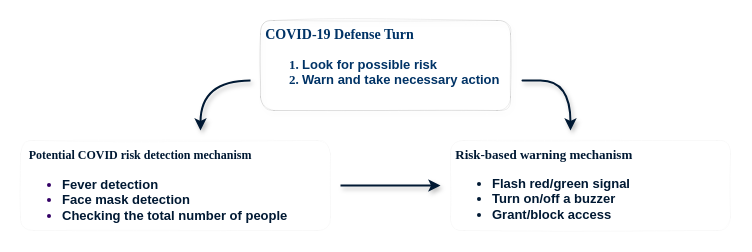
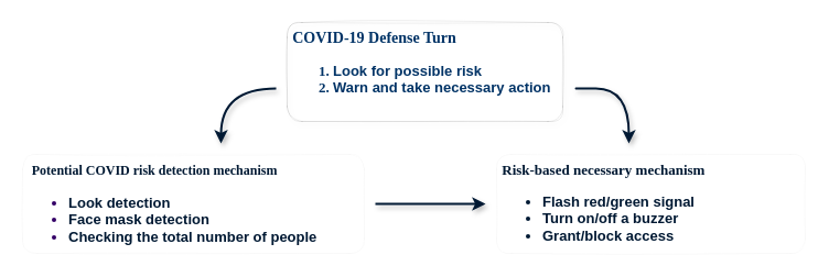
- <mxCell id="5" value="&lt;font color=&quot;#001933&quot; style=&quot;font-size: 13px&quot;&gt;&lt;font face=&quot;Verdana&quot; style=&quot;font-weight: bold&quot;&gt;&amp;nbsp;&lt;font style=&quot;font-size: 13px&quot;&gt;Risk-based warning mechanism&lt;/font&gt;&lt;/font&gt;&lt;br&gt;&lt;ul&gt;&lt;li&gt;&lt;b&gt;&lt;font color=&quot;#001933&quot; style=&quot;font-size: 13px&quot;&gt;Flash red/green signal&lt;/font&gt;&lt;/b&gt;&lt;/li&gt;&lt;li&gt;&lt;b&gt;&lt;font color=&quot;#001933&quot; style=&quot;font-size: 13px&quot;&gt;Turn on/off a buzzer&lt;/font&gt;&lt;/b&gt;&lt;/li&gt;&lt;li&gt;&lt;b&gt;&lt;font color=&quot;#001933&quot; style=&quot;font-size: 13px&quot;&gt;Grant/block access&lt;/font&gt;&lt;/b&gt;&lt;/li&gt;&lt;/ul&gt;&lt;/font&gt;" style="rounded=1;whiteSpace=wrap;html=1;shadow=1;glass=0;labelBackgroundColor=none;labelBorderColor=none;sketch=1;fontFamily=Helvetica;fontSize=12;fontColor=#E5CCFF;strokeWidth=0;fillColor=#004C99;gradientColor=none;align=left;verticalAlign=top;opacity=20;" vertex="1" parent="1"><mxGeometry x="450" y="140" width="280" height="90" as="geometry" /></mxCell>
+ <mxCell id="5" value="&lt;font color=&quot;#001933&quot; style=&quot;font-size: 13px&quot;&gt;&lt;font face=&quot;Verdana&quot; style=&quot;font-weight: bold&quot;&gt;&amp;nbsp;&lt;font style=&quot;font-size: 13px&quot;&gt;Risk-based necessary mechanism&lt;/font&gt;&lt;/font&gt;&lt;br&gt;&lt;ul&gt;&lt;li&gt;&lt;b&gt;&lt;font color=&quot;#001933&quot; style=&quot;font-size: 13px&quot;&gt;Flash red/green signal&lt;/font&gt;&lt;/b&gt;&lt;/li&gt;&lt;li&gt;&lt;b&gt;&lt;font color=&quot;#001933&quot; style=&quot;font-size: 13px&quot;&gt;Turn on/off a buzzer&lt;/font&gt;&lt;/b&gt;&lt;/li&gt;&lt;li&gt;&lt;b&gt;&lt;font color=&quot;#001933&quot; style=&quot;font-size: 13px&quot;&gt;Grant/block access&lt;/font&gt;&lt;/b&gt;&lt;/li&gt;&lt;/ul&gt;&lt;/font&gt;" style="rounded=1;whiteSpace=wrap;html=1;shadow=1;glass=0;labelBackgroundColor=none;labelBorderColor=none;sketch=1;fontFamily=Helvetica;fontSize=12;fontColor=#E5CCFF;strokeWidth=0;fillColor=#004C99;gradientColor=none;align=left;verticalAlign=top;opacity=20;" vertex="1" parent="1"><mxGeometry x="450" y="140" width="280" height="90" as="geometry" /></mxCell>
- <mxCell id="3" value="&lt;font color=&quot;#e6e6e6&quot;&gt;&amp;nbsp;&lt;/font&gt;&lt;font style=&quot;font-size: 13px&quot;&gt; &lt;font color=&quot;#001933&quot;&gt;&lt;font face=&quot;Verdana&quot; style=&quot;font-size: 12px&quot;&gt;Potential COVID risk detection mechanism&lt;/font&gt;&lt;br&gt;&lt;/font&gt;&lt;ul&gt;&lt;li&gt;&lt;font style=&quot;font-size: 13px&quot; color=&quot;#001933&quot;&gt;&lt;span style=&quot;font-family: &amp;#34;helvetica&amp;#34;&quot;&gt;Fever detection&lt;/span&gt;&lt;/font&gt;&lt;/li&gt;&lt;li&gt;&lt;font style=&quot;font-size: 13px&quot; color=&quot;#001933&quot;&gt;&lt;span style=&quot;font-family: &amp;#34;helvetica&amp;#34;&quot;&gt;Face mask detection&lt;/span&gt;&lt;/font&gt;&lt;/li&gt;&lt;li&gt;&lt;font style=&quot;font-size: 13px&quot;&gt;&lt;span style=&quot;font-family: &amp;#34;helvetica&amp;#34;&quot;&gt;&lt;font color=&quot;#001933&quot; style=&quot;font-size: 13px&quot;&gt;Checking the total number of people&lt;/font&gt;&lt;font color=&quot;#e6e6e6&quot;&gt;&amp;nbsp;&lt;/font&gt;&lt;/span&gt;&lt;/font&gt;&lt;/li&gt;&lt;/ul&gt;&lt;/font&gt;" style="rounded=1;whiteSpace=wrap;html=1;shadow=1;glass=0;labelBackgroundColor=none;labelBorderColor=none;sketch=1;fontFamily=Times New Roman;fontColor=#330066;strokeWidth=0;fillColor=#004C99;gradientColor=none;align=left;opacity=20;fontStyle=1;fontSize=14;verticalAlign=top;" vertex="1" parent="1"><mxGeometry x="20" y="140" width="310" height="90" as="geometry" /></mxCell>
+ <mxCell id="3" value="&lt;font color=&quot;#e6e6e6&quot;&gt;&amp;nbsp;&lt;/font&gt;&lt;font style=&quot;font-size: 13px&quot;&gt; &lt;font color=&quot;#001933&quot;&gt;&lt;font face=&quot;Verdana&quot; style=&quot;font-size: 12px&quot;&gt;Potential COVID risk detection mechanism&lt;/font&gt;&lt;br&gt;&lt;/font&gt;&lt;ul&gt;&lt;li&gt;&lt;font style=&quot;font-size: 13px&quot; color=&quot;#001933&quot;&gt;&lt;span style=&quot;font-family: &amp;#34;helvetica&amp;#34;&quot;&gt;Look detection&lt;/span&gt;&lt;/font&gt;&lt;/li&gt;&lt;li&gt;&lt;font style=&quot;font-size: 13px&quot; color=&quot;#001933&quot;&gt;&lt;span style=&quot;font-family: &amp;#34;helvetica&amp;#34;&quot;&gt;Face mask detection&lt;/span&gt;&lt;/font&gt;&lt;/li&gt;&lt;li&gt;&lt;font style=&quot;font-size: 13px&quot;&gt;&lt;span style=&quot;font-family: &amp;#34;helvetica&amp;#34;&quot;&gt;&lt;font color=&quot;#001933&quot; style=&quot;font-size: 13px&quot;&gt;Checking the total number of people&lt;/font&gt;&lt;font color=&quot;#e6e6e6&quot;&gt;&amp;nbsp;&lt;/font&gt;&lt;/span&gt;&lt;/font&gt;&lt;/li&gt;&lt;/ul&gt;&lt;/font&gt;" style="rounded=1;whiteSpace=wrap;html=1;shadow=1;glass=0;labelBackgroundColor=none;labelBorderColor=none;sketch=1;fontFamily=Times New Roman;fontColor=#330066;strokeWidth=0;fillColor=#004C99;gradientColor=none;align=left;opacity=20;fontStyle=1;fontSize=14;verticalAlign=top;" vertex="1" parent="1"><mxGeometry x="20" y="140" width="310" height="90" as="geometry" /></mxCell>
